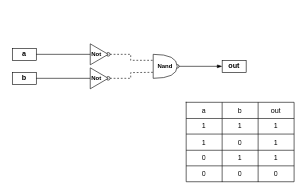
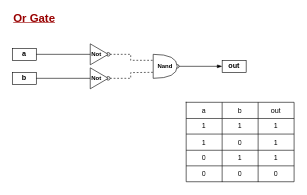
+ <mxCell id="11" value="&lt;b&gt;&lt;font style=&quot;font-size: 19px&quot; color=&quot;#990000&quot;&gt;&lt;u&gt;Or Gate&lt;/u&gt;&lt;/font&gt;&lt;/b&gt;" style="text;html=1;strokeColor=none;fillColor=none;align=left;verticalAlign=middle;whiteSpace=wrap;rounded=0;" vertex="1" parent="1"><mxGeometry x="20" y="20" width="210" height="20" as="geometry" /></mxCell>
